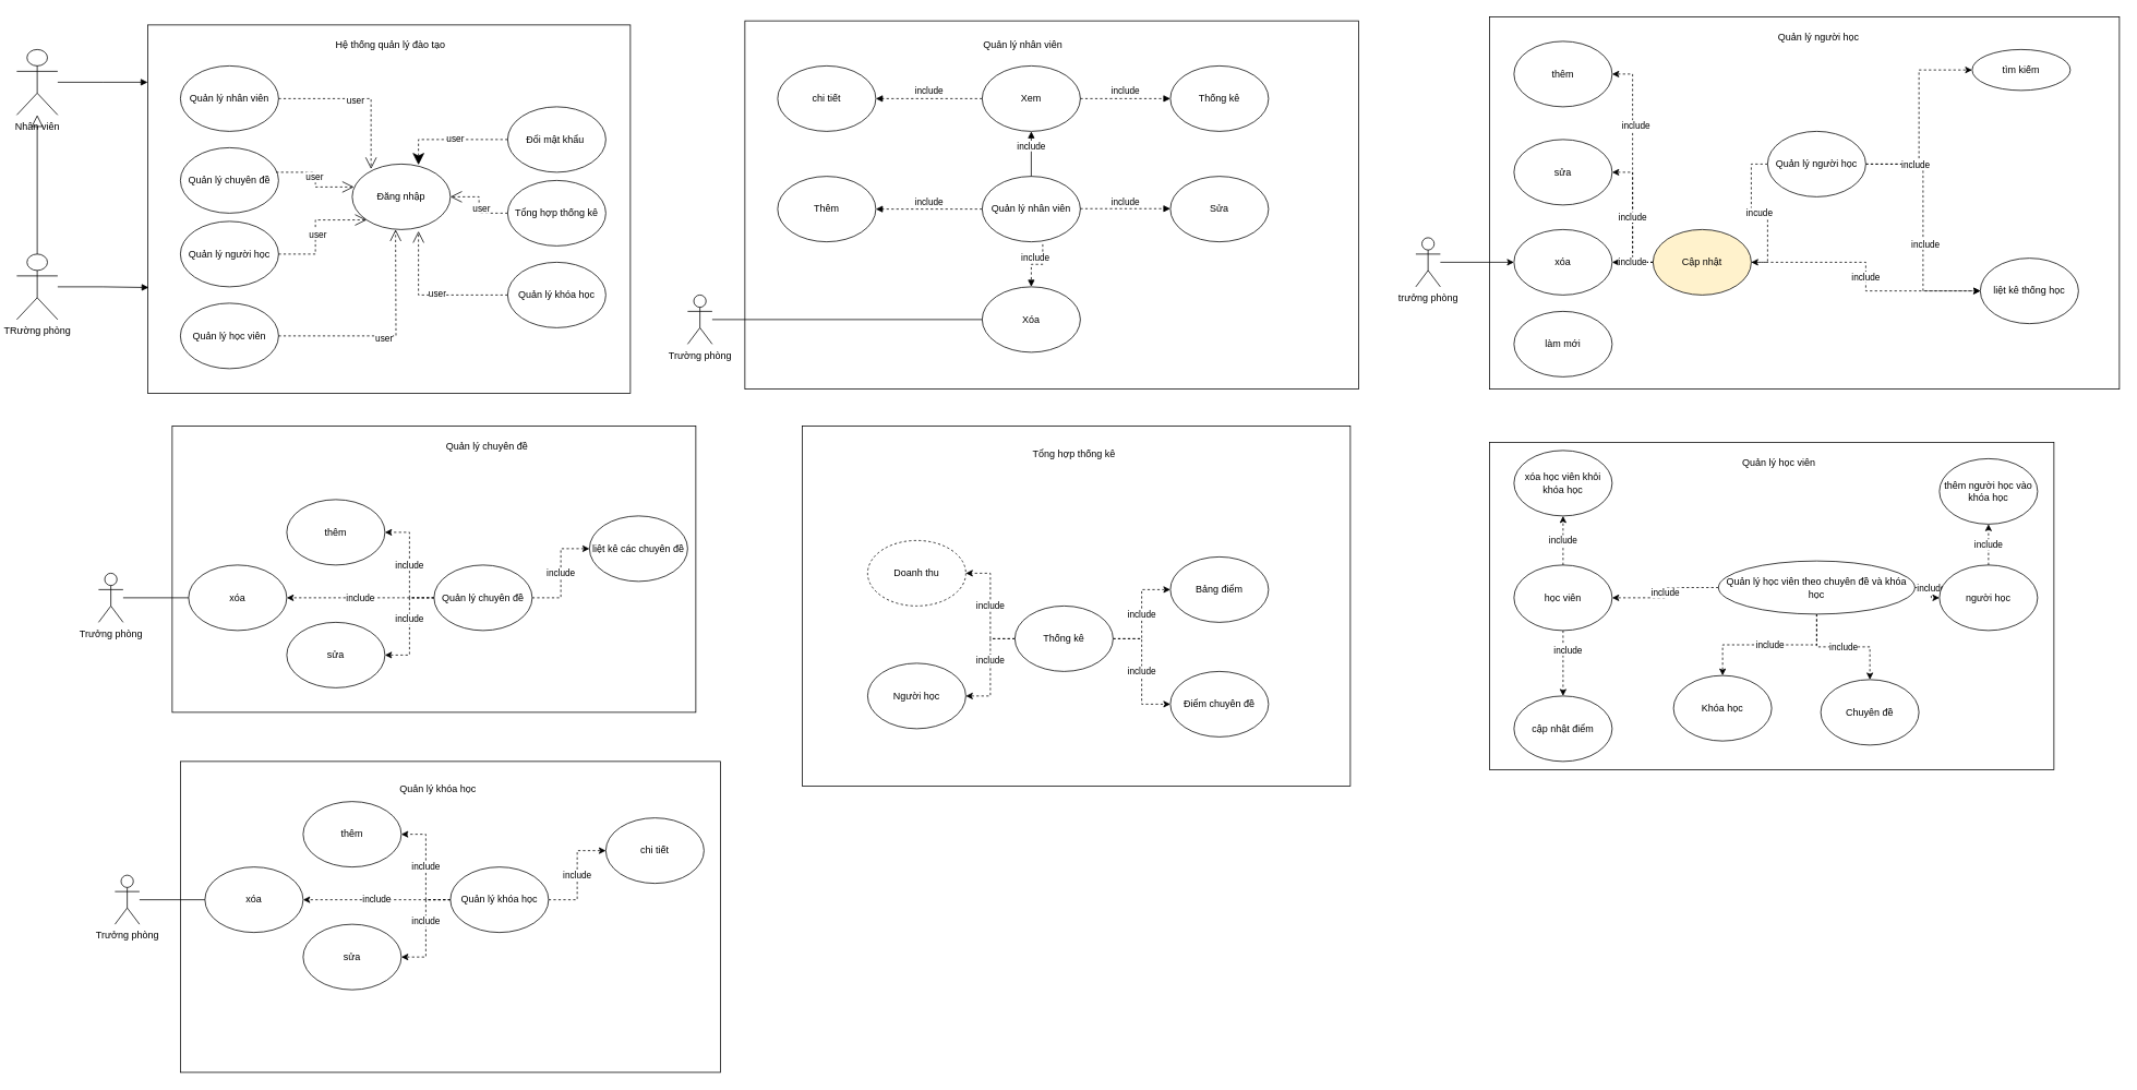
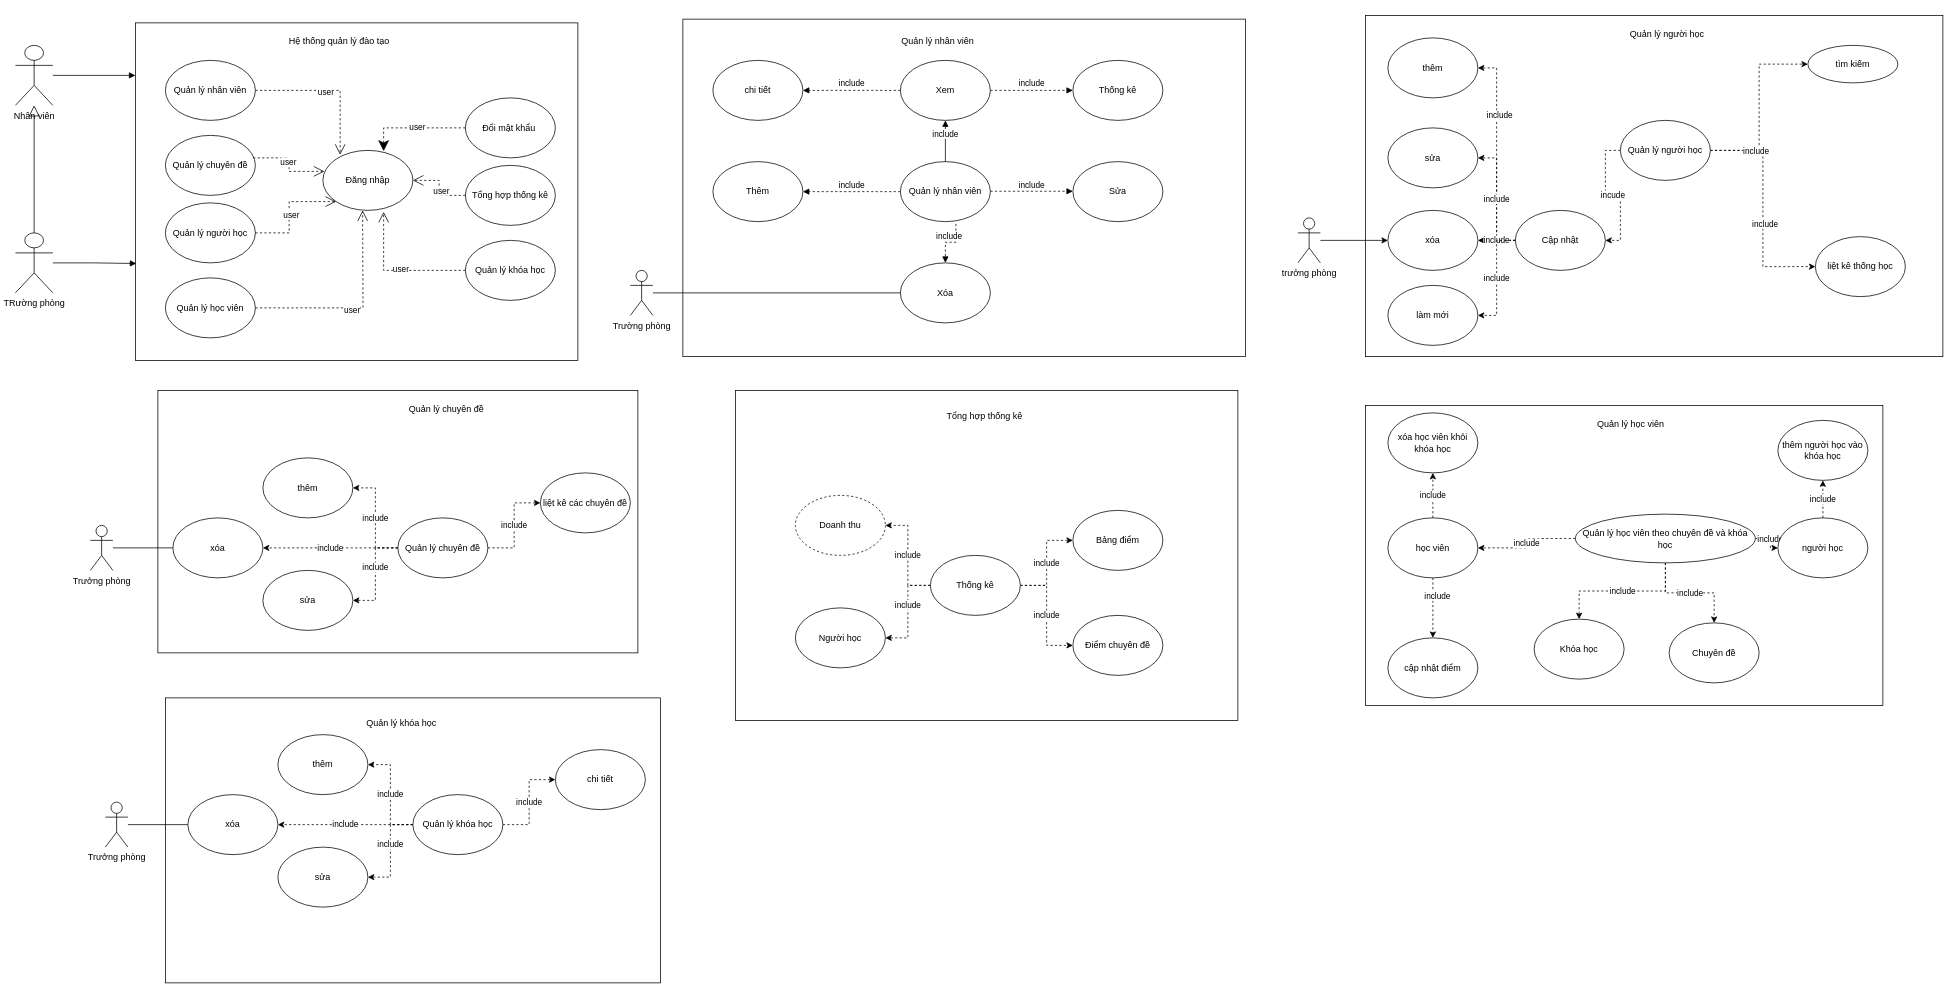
- <mxCell id="3" value="Hệ thống quản lý đào tạo" style="text;html=1;strokeColor=none;fillColor=none;align=center;verticalAlign=middle;whiteSpace=wrap;rounded=0;" vertex="1" parent="1"><mxGeometry x="404" y="40" width="146" height="30" as="geometry" /></mxCell>
+ <mxCell id="3" value="Hệ thống quản lý đào tạo" style="text;html=1;strokeColor=none;fillColor=none;align=center;verticalAlign=middle;whiteSpace=wrap;rounded=0;" vertex="1" parent="1"><mxGeometry x="379" y="40" width="146" height="30" as="geometry" /></mxCell>
- <mxCell id="68" value="Cập nhật" style="ellipse;whiteSpace=wrap;html=1;fillColor=#fff2cc;" vertex="1" parent="1"><mxGeometry x="2020" y="280" width="120" height="80" as="geometry" /></mxCell>
+ <mxCell id="68" value="Cập nhật" style="ellipse;whiteSpace=wrap;html=1;" vertex="1" parent="1"><mxGeometry x="2020" y="280" width="120" height="80" as="geometry" /></mxCell>
- <mxCell id="67" value="&lt;div&gt;include&lt;/div&gt;" style="edgeStyle=orthogonalEdgeStyle;rounded=0;orthogonalLoop=1;jettySize=auto;html=1;endArrow=classic;endFill=1;dashed=1;" edge="1" parent="1" source="68" target="60"><mxGeometry relative="1" as="geometry" /></mxCell>
+ <mxCell id="67" value="&lt;div&gt;include&lt;/div&gt;" style="edgeStyle=orthogonalEdgeStyle;rounded=0;orthogonalLoop=1;jettySize=auto;html=1;entryX=1;entryY=0.5;entryDx=0;entryDy=0;endArrow=classic;endFill=1;dashed=1;" edge="1" parent="1" source="68" target="50"><mxGeometry relative="1" as="geometry" /></mxCell>
